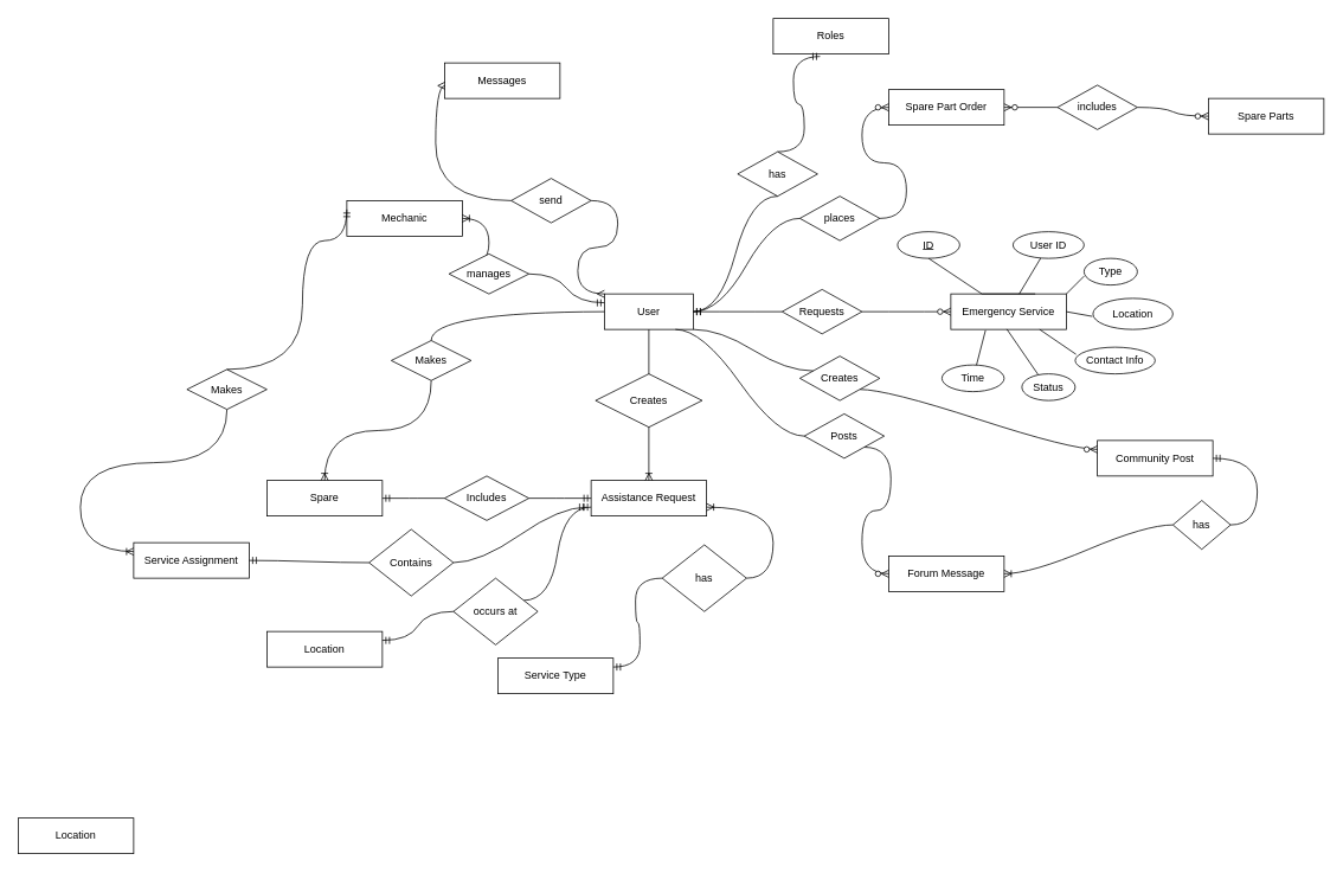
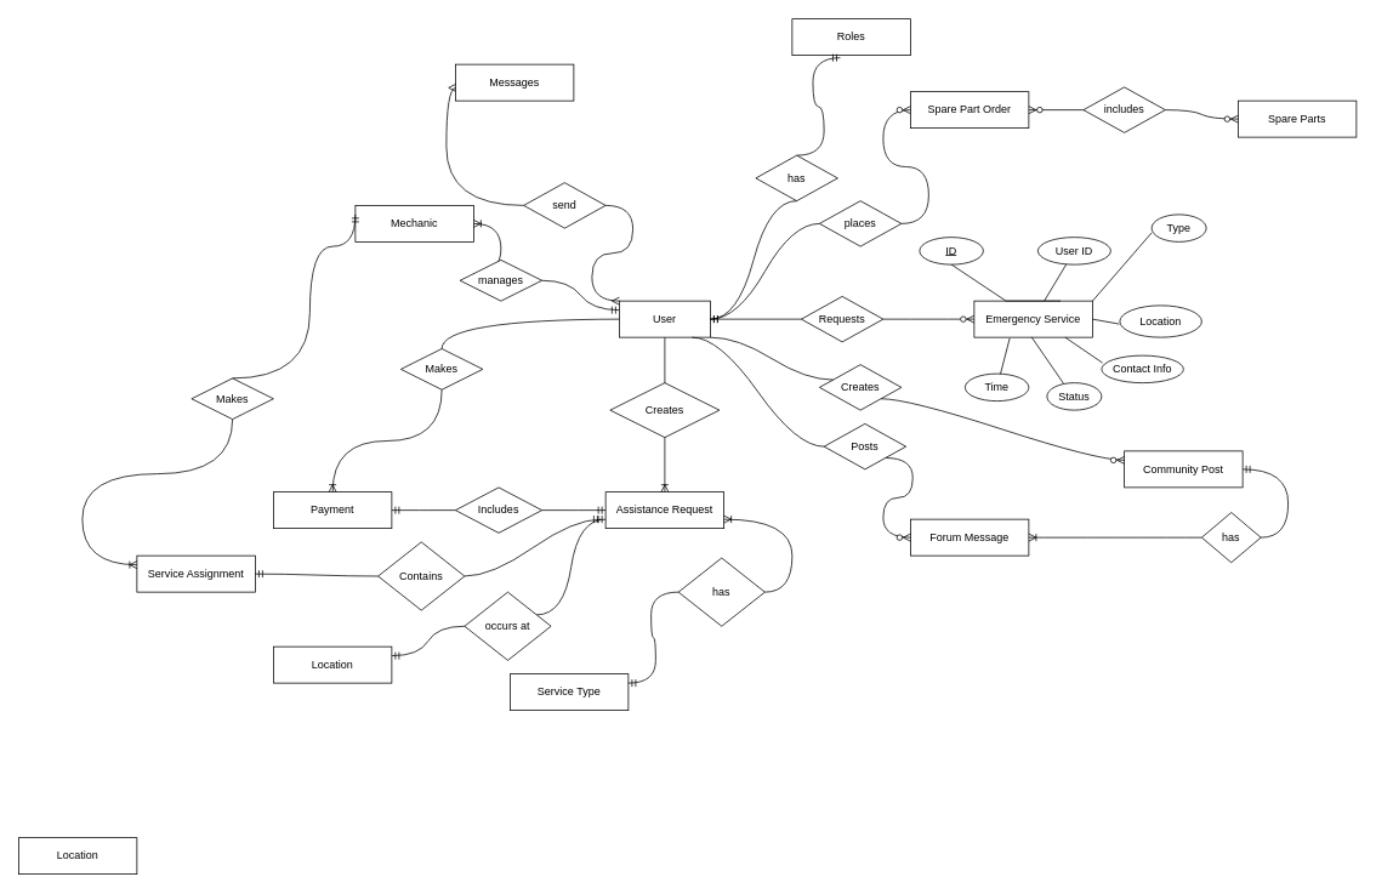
- <mxCell id="10" value="Type" style="ellipse;whiteSpace=wrap;html=1;align=center;shadow=0;labelBackgroundColor=none;labelBorderColor=none;" parent="1" vertex="1"><mxGeometry x="1220" y="290" width="60" height="30" as="geometry" /></mxCell>
+ <mxCell id="10" value="Type" style="ellipse;whiteSpace=wrap;html=1;align=center;shadow=0;labelBackgroundColor=none;labelBorderColor=none;" parent="1" vertex="1"><mxGeometry x="1265" y="235" width="60" height="30" as="geometry" /></mxCell>
- <mxCell id="26" value="Spare" style="whiteSpace=wrap;html=1;align=center;shadow=0;labelBackgroundColor=none;labelBorderColor=none;" parent="1" vertex="1"><mxGeometry x="300" y="540" width="130" height="40" as="geometry" /></mxCell>
+ <mxCell id="26" value="Payment" style="whiteSpace=wrap;html=1;align=center;shadow=0;labelBackgroundColor=none;labelBorderColor=none;" parent="1" vertex="1"><mxGeometry x="300" y="540" width="130" height="40" as="geometry" /></mxCell>
- <mxCell id="31" value="Forum Message" style="whiteSpace=wrap;html=1;align=center;shadow=0;labelBackgroundColor=none;labelBorderColor=none;" parent="1" vertex="1"><mxGeometry x="1000" y="625" width="130" height="40" as="geometry" /></mxCell>
+ <mxCell id="31" value="Forum Message" style="whiteSpace=wrap;html=1;align=center;shadow=0;labelBackgroundColor=none;labelBorderColor=none;" parent="1" vertex="1"><mxGeometry x="1000" y="570" width="130" height="40" as="geometry" /></mxCell>
